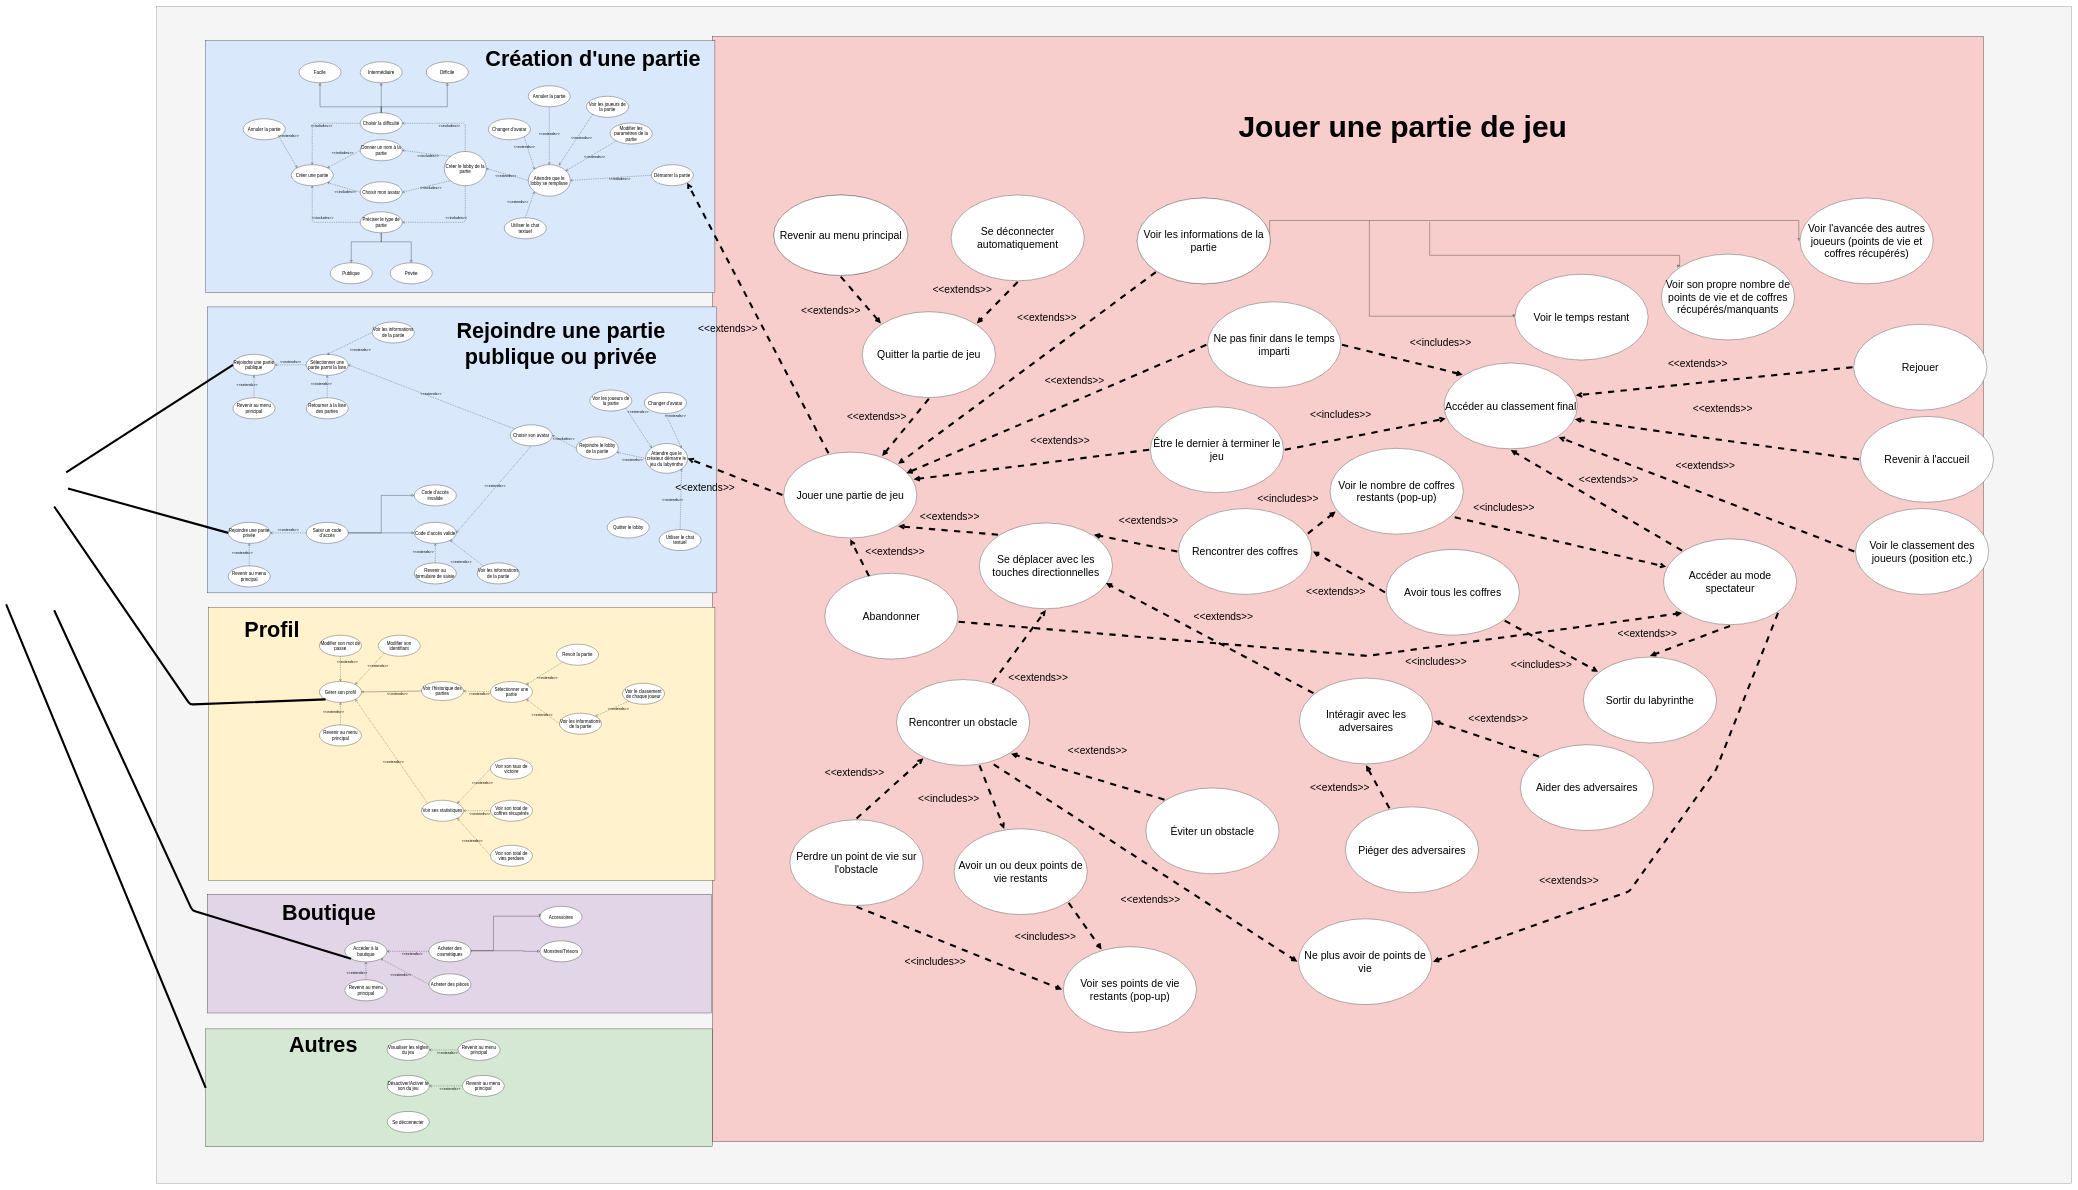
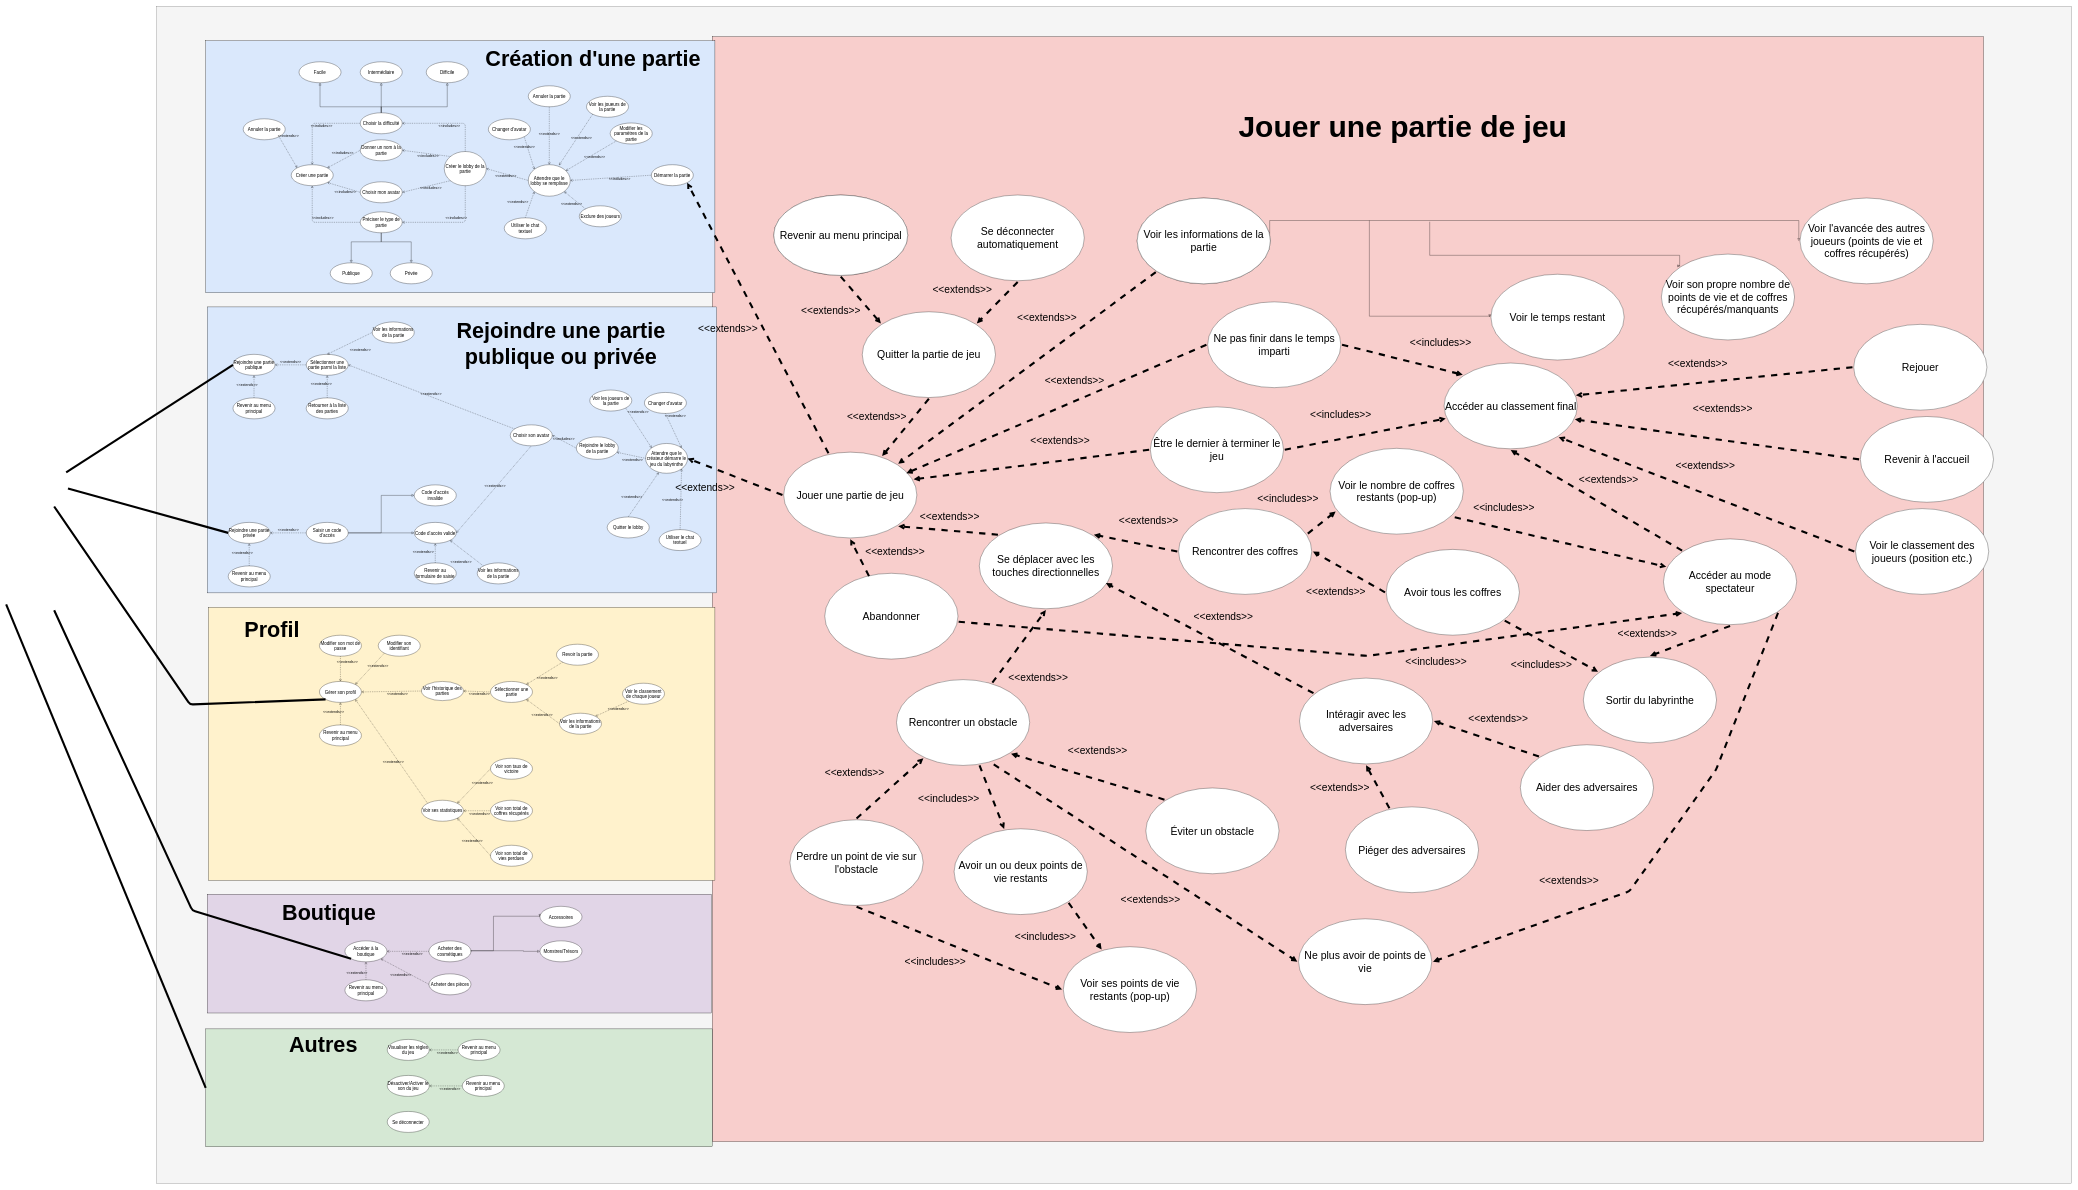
+ <mxCell id="60" value="&lt;font style=&quot;font-size: 12px&quot;&gt;&amp;lt;&amp;lt;extends&amp;gt;&amp;gt;&lt;/font&gt;" style="edgeStyle=none;html=1;endArrow=open;verticalAlign=bottom;dashed=1;labelBackgroundColor=none;fontSize=34;exitX=0;exitY=0;exitDx=0;exitDy=0;entryX=1;entryY=1;entryDx=0;entryDy=0;" parent="1" source="59" target="65" edge="1"><mxGeometry x="-0.217" y="29" width="160" relative="1" as="geometry"><mxPoint x="1050" y="705" as="sourcePoint" /><mxPoint x="1050" y="628" as="targetPoint" /><mxPoint as="offset" /><Array as="points" /></mxGeometry></mxCell>
+ <mxCell id="59" value="Exclure des joueurs" style="ellipse;whiteSpace=wrap;html=1;fontSize=15;" parent="1" vertex="1"><mxGeometry x="1930" y="685" width="140" height="70" as="geometry" /></mxCell>
- <mxCell id="183" value="&lt;font style=&quot;font-size: 35px;&quot;&gt;Voir le temps restant&lt;/font&gt;" style="ellipse;whiteSpace=wrap;html=1;fontSize=35;perimeterSpacing=4;" parent="1" vertex="1"><mxGeometry x="5048" y="913" width="444" height="286" as="geometry" /></mxCell>
+ <mxCell id="183" value="&lt;font style=&quot;font-size: 35px;&quot;&gt;Voir le temps restant&lt;/font&gt;" style="ellipse;whiteSpace=wrap;html=1;fontSize=35;perimeterSpacing=4;" parent="1" vertex="1"><mxGeometry x="4968" y="913" width="444" height="286" as="geometry" /></mxCell>
+ <mxCell id="30" value="&lt;font style=&quot;font-size: 12px&quot;&gt;&amp;lt;&amp;lt;extends&amp;gt;&amp;gt;&lt;/font&gt;" style="edgeStyle=none;html=1;endArrow=open;verticalAlign=bottom;dashed=1;labelBackgroundColor=none;fontSize=34;exitX=0.5;exitY=0;exitDx=0;exitDy=0;entryX=0.311;entryY=0.974;entryDx=0;entryDy=0;entryPerimeter=0;" parent="1" source="29" target="28" edge="1"><mxGeometry x="-0.429" y="20" width="160" relative="1" as="geometry"><mxPoint x="1730" y="1395" as="sourcePoint" /><mxPoint x="1859.28" y="1298.76" as="targetPoint" /><mxPoint as="offset" /><Array as="points" /></mxGeometry></mxCell>
- <mxCell id="93" value="&lt;font style=&quot;font-size: 12px&quot;&gt;&amp;lt;&amp;lt;extends&amp;gt;&amp;gt;&lt;/font&gt;" style="edgeStyle=none;html=1;endArrow=open;verticalAlign=bottom;dashed=0;labelBackgroundColor=none;fontSize=34;exitX=0;exitY=0.5;exitDx=0;exitDy=0;entryX=1;entryY=0.5;entryDx=0;entryDy=0;" parent="1" source="89" target="84" edge="1"><mxGeometry x="-0.205" y="23" width="160" relative="1" as="geometry"><mxPoint x="985.995" y="2204.492" as="sourcePoint" /><mxPoint x="890.005" y="2309.508" as="targetPoint" /><mxPoint y="1" as="offset" /><Array as="points" /></mxGeometry></mxCell>
+ <mxCell id="93" value="&lt;font style=&quot;font-size: 12px&quot;&gt;&amp;lt;&amp;lt;extends&amp;gt;&amp;gt;&lt;/font&gt;" style="edgeStyle=none;html=1;endArrow=open;verticalAlign=bottom;dashed=1;labelBackgroundColor=none;fontSize=34;exitX=0;exitY=0.5;exitDx=0;exitDy=0;entryX=1;entryY=0.5;entryDx=0;entryDy=0;" parent="1" source="89" target="84" edge="1"><mxGeometry x="-0.205" y="23" width="160" relative="1" as="geometry"><mxPoint x="985.995" y="2204.492" as="sourcePoint" /><mxPoint x="890.005" y="2309.508" as="targetPoint" /><mxPoint y="1" as="offset" /><Array as="points" /></mxGeometry></mxCell>
